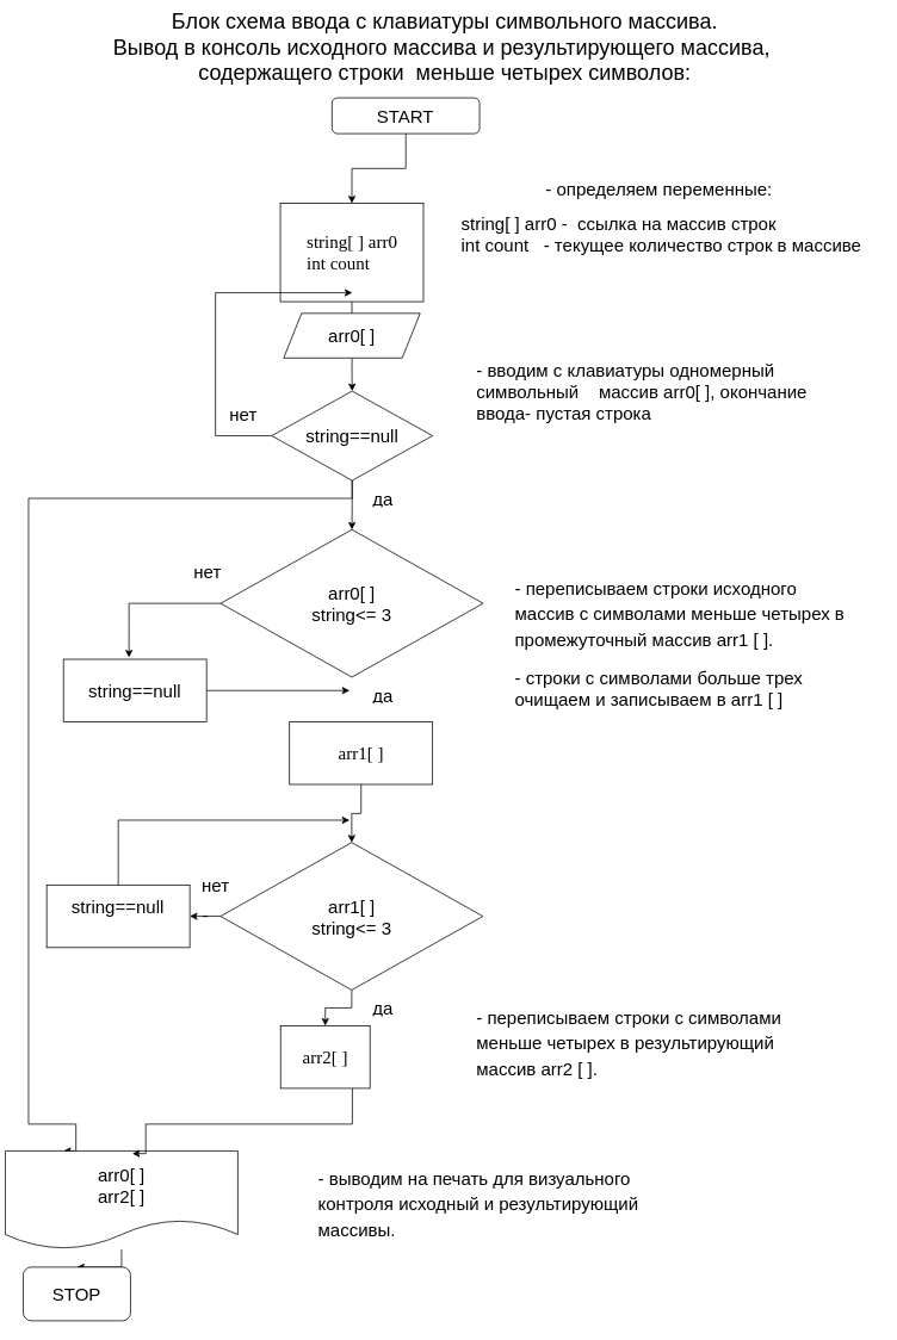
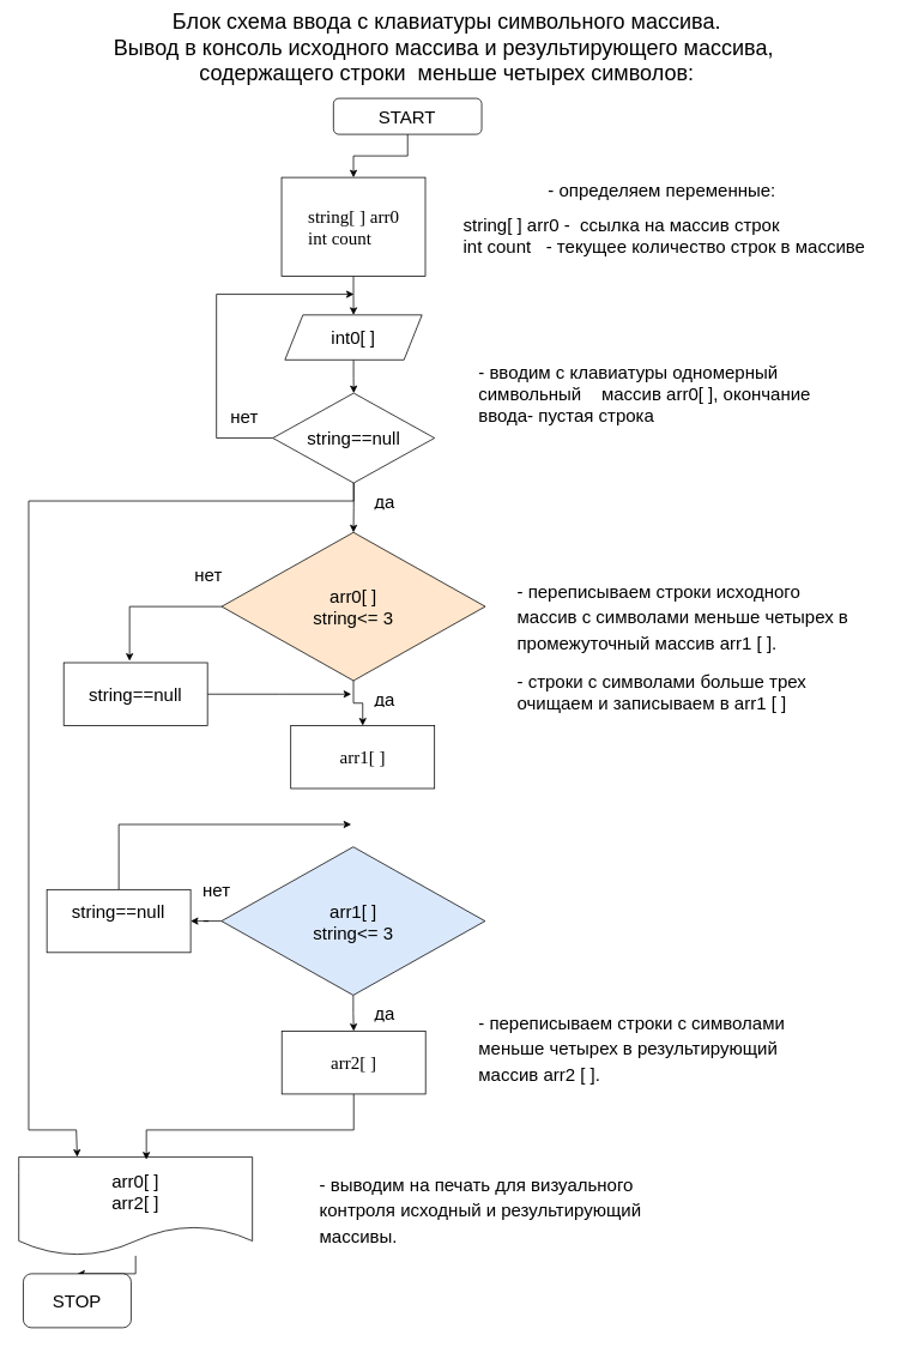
- <mxCell id="5" value="&lt;div style=&quot;text-align: left; font-size: 20px;&quot;&gt;&lt;span style=&quot;font-family: Verdana; background-color: initial;&quot;&gt;&lt;font style=&quot;font-size: 20px;&quot;&gt;string[ ] arr0&lt;/font&gt;&lt;/span&gt;&lt;/div&gt;&lt;font style=&quot;font-size: 20px;&quot;&gt;&lt;div style=&quot;text-align: left;&quot;&gt;&lt;span style=&quot;font-family: Verdana; background-color: initial;&quot;&gt;int count&lt;/span&gt;&lt;/div&gt;&lt;/font&gt;" style="rounded=0;whiteSpace=wrap;html=1;" parent="1" vertex="1"><mxGeometry x="312.5" y="227" width="160" height="110" as="geometry" /></mxCell>
+ <mxCell id="5" value="&lt;div style=&quot;text-align: left; font-size: 20px;&quot;&gt;&lt;span style=&quot;font-family: Verdana; background-color: initial;&quot;&gt;&lt;font style=&quot;font-size: 20px;&quot;&gt;string[ ] arr0&lt;/font&gt;&lt;/span&gt;&lt;/div&gt;&lt;font style=&quot;font-size: 20px;&quot;&gt;&lt;div style=&quot;text-align: left;&quot;&gt;&lt;span style=&quot;font-family: Verdana; background-color: initial;&quot;&gt;int count&lt;/span&gt;&lt;/div&gt;&lt;/font&gt;" style="rounded=0;whiteSpace=wrap;html=1;" parent="1" vertex="1"><mxGeometry x="312.5" y="197" width="160" height="110" as="geometry" /></mxCell>
- <mxCell id="7" value="&lt;font style=&quot;font-size: 20px;&quot;&gt;arr0[ ]&lt;/font&gt;" style="shape=parallelogram;perimeter=parallelogramPerimeter;whiteSpace=wrap;html=1;fixedSize=1;" parent="1" vertex="1"><mxGeometry x="316.25" y="350" width="152.5" height="50" as="geometry" /></mxCell>
+ <mxCell id="7" value="&lt;font style=&quot;font-size: 20px;&quot;&gt;int0[ ]&lt;/font&gt;" style="shape=parallelogram;perimeter=parallelogramPerimeter;whiteSpace=wrap;html=1;fixedSize=1;" parent="1" vertex="1"><mxGeometry x="316.25" y="350" width="152.5" height="50" as="geometry" /></mxCell>
- <mxCell id="25" value="&lt;font style=&quot;font-size: 20px;&quot;&gt;arr0[ ]&lt;br&gt;string&amp;lt;= 3&lt;/font&gt;" style="rhombus;whiteSpace=wrap;html=1;" vertex="1" parent="1"><mxGeometry x="245.78" y="592" width="293.44" height="165" as="geometry" /></mxCell>
+ <mxCell id="25" value="&lt;font style=&quot;font-size: 20px;&quot;&gt;arr0[ ]&lt;br&gt;string&amp;lt;= 3&lt;/font&gt;" style="rhombus;whiteSpace=wrap;html=1;fillColor=#ffe6cc;" vertex="1" parent="1"><mxGeometry x="245.78" y="592" width="293.44" height="165" as="geometry" /></mxCell>
+ <mxCell id="23" value="" style="edgeStyle=orthogonalEdgeStyle;rounded=0;orthogonalLoop=1;jettySize=auto;html=1;" edge="1" parent="1" source="25" target="22"><mxGeometry relative="1" as="geometry" /></mxCell>
- <mxCell id="21" value="" style="edgeStyle=orthogonalEdgeStyle;rounded=0;orthogonalLoop=1;jettySize=auto;html=1;" edge="1" parent="1" source="22" target="28"><mxGeometry relative="1" as="geometry" /></mxCell>
- <mxCell id="28" value="&lt;font style=&quot;font-size: 20px;&quot;&gt;arr1[ ]&lt;br style=&quot;border-color: var(--border-color);&quot;&gt;string&amp;lt;= 3&lt;/font&gt;" style="rhombus;whiteSpace=wrap;html=1;" vertex="1" parent="1"><mxGeometry x="245.56" y="942" width="293.44" height="165" as="geometry" /></mxCell>
+ <mxCell id="28" value="&lt;font style=&quot;font-size: 20px;&quot;&gt;arr1[ ]&lt;br style=&quot;border-color: var(--border-color);&quot;&gt;string&amp;lt;= 3&lt;/font&gt;" style="rhombus;whiteSpace=wrap;html=1;fillColor=#dae8fc;" vertex="1" parent="1"><mxGeometry x="245.56" y="942" width="293.44" height="165" as="geometry" /></mxCell>
- <mxCell id="35" value="&lt;div style=&quot;text-align: left;&quot;&gt;&lt;span style=&quot;background-color: initial; font-family: Verdana; font-size: 20px;&quot;&gt;arr2[ ]&lt;/span&gt;&lt;/div&gt;" style="rounded=0;whiteSpace=wrap;html=1;" vertex="1" parent="1"><mxGeometry x="312.75" y="1147" width="100" height="70" as="geometry" /></mxCell>
+ <mxCell id="35" value="&lt;div style=&quot;text-align: left;&quot;&gt;&lt;span style=&quot;background-color: initial; font-family: Verdana; font-size: 20px;&quot;&gt;arr2[ ]&lt;/span&gt;&lt;/div&gt;" style="rounded=0;whiteSpace=wrap;html=1;" vertex="1" parent="1"><mxGeometry x="312.75" y="1147" width="160" height="70" as="geometry" /></mxCell>
- <mxCell id="18" value="&lt;div style=&quot;text-align: left; font-size: 20px;&quot;&gt;&lt;font style=&quot;font-size: 20px;&quot;&gt;arr0[ ]&lt;br&gt;&lt;/font&gt;&lt;/div&gt;&lt;div style=&quot;text-align: left; font-size: 20px;&quot;&gt;&lt;font style=&quot;font-size: 20px;&quot;&gt;arr2[ ]&lt;/font&gt;&lt;/div&gt;" style="shape=document;whiteSpace=wrap;html=1;boundedLbl=1;" parent="1" vertex="1"><mxGeometry x="5" y="1287" width="260" height="110" as="geometry" /></mxCell>
+ <mxCell id="18" value="&lt;div style=&quot;text-align: left; font-size: 20px;&quot;&gt;&lt;font style=&quot;font-size: 20px;&quot;&gt;arr0[ ]&lt;br&gt;&lt;/font&gt;&lt;/div&gt;&lt;div style=&quot;text-align: left; font-size: 20px;&quot;&gt;&lt;font style=&quot;font-size: 20px;&quot;&gt;arr2[ ]&lt;/font&gt;&lt;/div&gt;" style="shape=document;whiteSpace=wrap;html=1;boundedLbl=1;" parent="1" vertex="1"><mxGeometry x="20" y="1287" width="260" height="110" as="geometry" /></mxCell>
